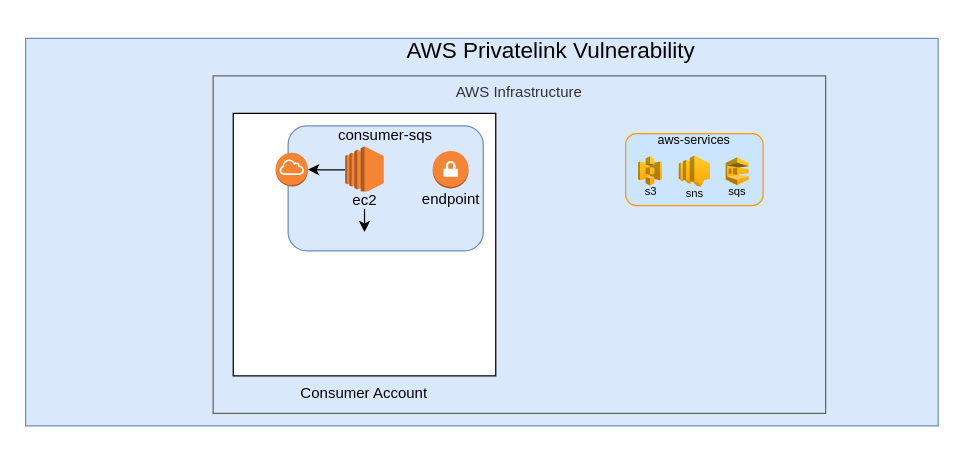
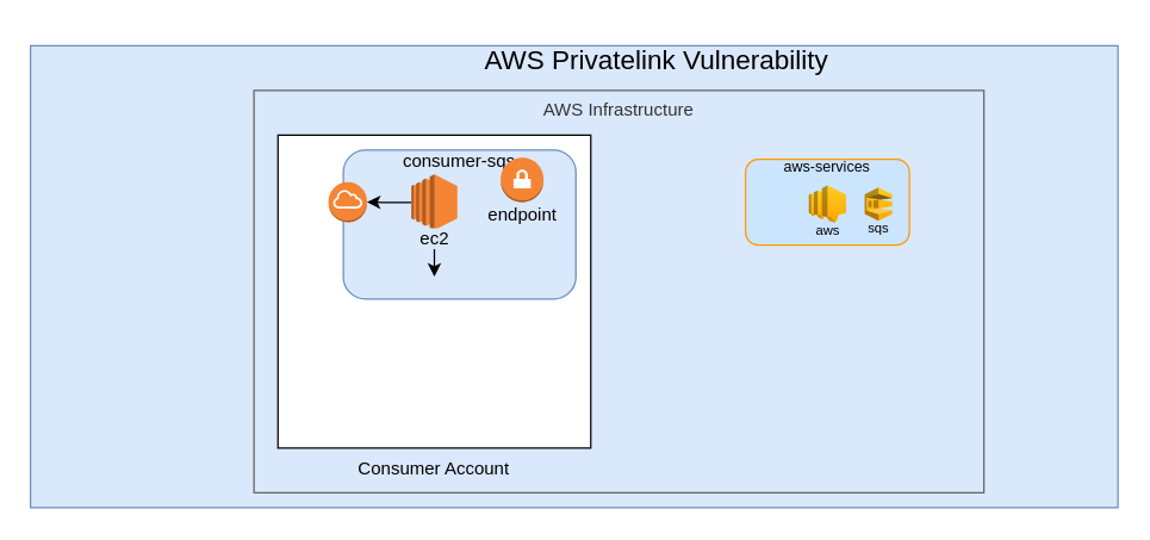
- <mxCell id="6" value="endpoint" style="outlineConnect=0;dashed=0;verticalLabelPosition=bottom;verticalAlign=top;align=center;html=1;shape=mxgraph.aws3.vpn_gateway;fillColor=#F58534;gradientColor=none;aspect=fixed;spacing=-3;" parent="1" vertex="1"><mxGeometry x="345.63" y="120" width="28.75" height="30" as="geometry" /></mxCell>
+ <mxCell id="6" value="endpoint" style="outlineConnect=0;dashed=0;verticalLabelPosition=bottom;verticalAlign=top;align=center;html=1;shape=mxgraph.aws3.vpn_gateway;fillColor=#F58534;gradientColor=none;aspect=fixed;spacing=-3;" parent="1" vertex="1"><mxGeometry x="335.63" y="105" width="28.75" height="30" as="geometry" /></mxCell>
- <mxCell id="15" value="s3" style="outlineConnect=0;dashed=0;verticalLabelPosition=bottom;verticalAlign=top;align=center;html=1;shape=mxgraph.aws3.s3;fillColor=#ffcd28;aspect=fixed;strokeColor=#d79b00;gradientColor=#ffa500;spacing=-5;fontSize=9;" parent="1" vertex="1"><mxGeometry x="509.94" y="124.37" width="19.13" height="23.25" as="geometry" /></mxCell>
- <mxCell id="14" value="sns" style="outlineConnect=0;dashed=0;verticalLabelPosition=bottom;verticalAlign=top;align=center;html=1;shape=mxgraph.aws3.sns;fillColor=#ffcd28;gradientColor=#ffa500;aspect=fixed;strokeColor=#d79b00;fontFamily=Helvetica;fontSize=9;fontColor=default;spacing=-5;" parent="1" vertex="1"><mxGeometry x="542.5" y="123.75" width="25" height="25" as="geometry" /></mxCell>
+ <mxCell id="14" value="aws" style="outlineConnect=0;dashed=0;verticalLabelPosition=bottom;verticalAlign=top;align=center;html=1;shape=mxgraph.aws3.sns;fillColor=#ffcd28;gradientColor=#ffa500;aspect=fixed;strokeColor=#d79b00;fontFamily=Helvetica;fontSize=9;fontColor=default;spacing=-5;" parent="1" vertex="1"><mxGeometry x="542.5" y="123.75" width="25" height="25" as="geometry" /></mxCell>
